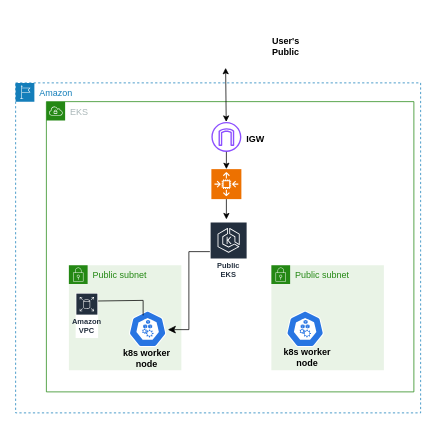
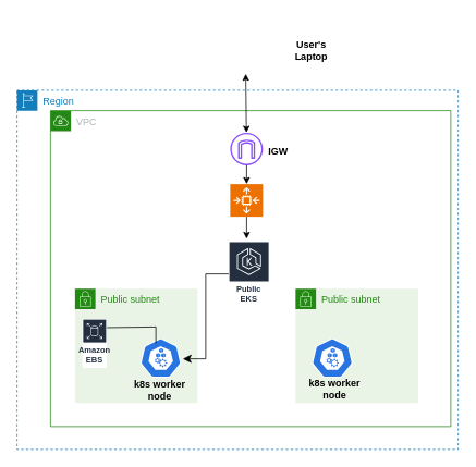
- <mxCell id="20" value="User's&lt;br&gt;Public" style="text;html=1;strokeColor=none;fillColor=none;align=center;verticalAlign=middle;whiteSpace=wrap;rounded=0;fontStyle=1" parent="1" vertex="1"><mxGeometry x="340" y="45.5" width="81" height="30" as="geometry" /></mxCell>
+ <mxCell id="20" value="User's&lt;br&gt;Laptop" style="text;html=1;strokeColor=none;fillColor=none;align=center;verticalAlign=middle;whiteSpace=wrap;rounded=0;fontStyle=1" parent="1" vertex="1"><mxGeometry x="340" y="45.5" width="81" height="30" as="geometry" /></mxCell>
- <mxCell id="13" value="Amazon" style="points=[[0,0],[0.25,0],[0.5,0],[0.75,0],[1,0],[1,0.25],[1,0.5],[1,0.75],[1,1],[0.75,1],[0.5,1],[0.25,1],[0,1],[0,0.75],[0,0.5],[0,0.25]];outlineConnect=0;gradientColor=none;html=1;whiteSpace=wrap;fontSize=12;fontStyle=0;container=1;pointerEvents=0;collapsible=0;recursiveResize=0;shape=mxgraph.aws4.group;grIcon=mxgraph.aws4.group_region;strokeColor=#147EBA;fillColor=none;verticalAlign=top;align=left;spacingLeft=30;fontColor=#147EBA;dashed=1;" parent="1" vertex="1"><mxGeometry x="20" y="110" width="540" height="440" as="geometry" /></mxCell>
+ <mxCell id="13" value="Region" style="points=[[0,0],[0.25,0],[0.5,0],[0.75,0],[1,0],[1,0.25],[1,0.5],[1,0.75],[1,1],[0.75,1],[0.5,1],[0.25,1],[0,1],[0,0.75],[0,0.5],[0,0.25]];outlineConnect=0;gradientColor=none;html=1;whiteSpace=wrap;fontSize=12;fontStyle=0;container=1;pointerEvents=0;collapsible=0;recursiveResize=0;shape=mxgraph.aws4.group;grIcon=mxgraph.aws4.group_region;strokeColor=#147EBA;fillColor=none;verticalAlign=top;align=left;spacingLeft=30;fontColor=#147EBA;dashed=1;" parent="1" vertex="1"><mxGeometry x="20" y="110" width="540" height="440" as="geometry" /></mxCell>
- <mxCell id="12" value="EKS" style="points=[[0,0],[0.25,0],[0.5,0],[0.75,0],[1,0],[1,0.25],[1,0.5],[1,0.75],[1,1],[0.75,1],[0.5,1],[0.25,1],[0,1],[0,0.75],[0,0.5],[0,0.25]];outlineConnect=0;gradientColor=none;html=1;whiteSpace=wrap;fontSize=12;fontStyle=0;container=1;pointerEvents=0;collapsible=0;recursiveResize=0;shape=mxgraph.aws4.group;grIcon=mxgraph.aws4.group_vpc;strokeColor=#248814;fillColor=none;verticalAlign=top;align=left;spacingLeft=30;fontColor=#AAB7B8;dashed=0;" parent="1" vertex="1"><mxGeometry x="61" y="135" width="490" height="387" as="geometry" /></mxCell>
+ <mxCell id="12" value="VPC" style="points=[[0,0],[0.25,0],[0.5,0],[0.75,0],[1,0],[1,0.25],[1,0.5],[1,0.75],[1,1],[0.75,1],[0.5,1],[0.25,1],[0,1],[0,0.75],[0,0.5],[0,0.25]];outlineConnect=0;gradientColor=none;html=1;whiteSpace=wrap;fontSize=12;fontStyle=0;container=1;pointerEvents=0;collapsible=0;recursiveResize=0;shape=mxgraph.aws4.group;grIcon=mxgraph.aws4.group_vpc;strokeColor=#248814;fillColor=none;verticalAlign=top;align=left;spacingLeft=30;fontColor=#AAB7B8;dashed=0;" parent="1" vertex="1"><mxGeometry x="61" y="135" width="490" height="387" as="geometry" /></mxCell>
- <mxCell id="17" value="Amazon VPC" style="sketch=0;outlineConnect=0;fontColor=#232F3E;gradientColor=none;strokeColor=#ffffff;fillColor=#232F3E;dashed=0;verticalLabelPosition=middle;verticalAlign=bottom;align=center;html=1;whiteSpace=wrap;fontSize=10;fontStyle=1;spacing=3;shape=mxgraph.aws4.productIcon;prIcon=mxgraph.aws4.elastic_block_store;" parent="13" vertex="1"><mxGeometry x="80" y="280" width="30" height="60" as="geometry" /></mxCell>
+ <mxCell id="17" value="Amazon EBS" style="sketch=0;outlineConnect=0;fontColor=#232F3E;gradientColor=none;strokeColor=#ffffff;fillColor=#232F3E;dashed=0;verticalLabelPosition=middle;verticalAlign=bottom;align=center;html=1;whiteSpace=wrap;fontSize=10;fontStyle=1;spacing=3;shape=mxgraph.aws4.productIcon;prIcon=mxgraph.aws4.elastic_block_store;" parent="13" vertex="1"><mxGeometry x="80" y="280" width="30" height="60" as="geometry" /></mxCell>
